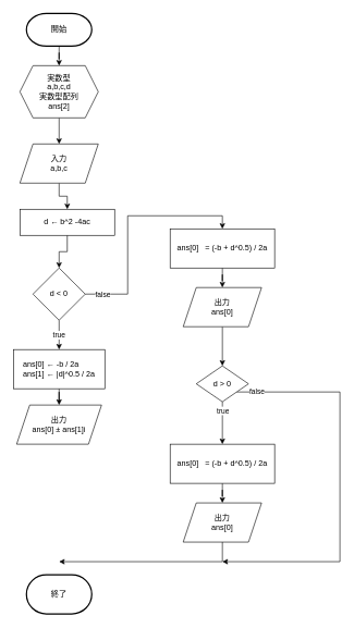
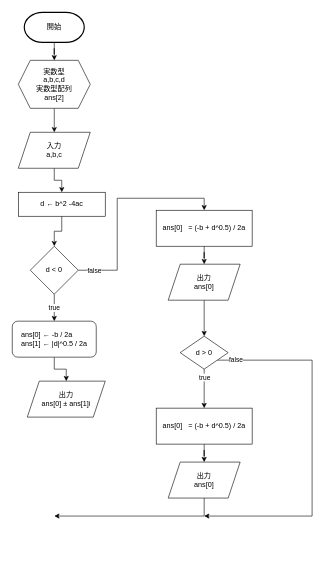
- <mxCell id="15" value="&lt;div style=&quot;text-align: justify&quot;&gt;ans[0] ← -b / 2a&lt;/div&gt;&lt;div style=&quot;text-align: justify&quot;&gt;ans[1] ← |d|^0.5 / 2a&lt;/div&gt;" style="rounded=0;whiteSpace=wrap;html=1;align=center;" parent="1" vertex="1"><mxGeometry x="20" y="535" width="140" height="60" as="geometry" /></mxCell>
+ <mxCell id="15" value="&lt;div style=&quot;text-align: justify&quot;&gt;ans[0] ← -b / 2a&lt;/div&gt;&lt;div style=&quot;text-align: justify&quot;&gt;ans[1] ← |d|^0.5 / 2a&lt;/div&gt;" style="whiteSpace=wrap;html=1;align=center;rounded=1;" parent="1" vertex="1"><mxGeometry x="20" y="535" width="140" height="60" as="geometry" /></mxCell>
- <mxCell id="16" value="&lt;div&gt;&lt;span&gt;出力&lt;/span&gt;&lt;/div&gt;&lt;div style=&quot;text-align: justify&quot;&gt;&lt;span&gt;ans[0] ± ans[1]i&lt;br&gt;&lt;/span&gt;&lt;/div&gt;" style="shape=parallelogram;perimeter=parallelogramPerimeter;whiteSpace=wrap;html=1;fixedSize=1;" parent="1" vertex="1"><mxGeometry x="25" y="620" width="130" height="60" as="geometry" /></mxCell>
+ <mxCell id="16" value="&lt;div&gt;&lt;span&gt;出力&lt;/span&gt;&lt;/div&gt;&lt;div style=&quot;text-align: justify&quot;&gt;&lt;span&gt;ans[0] ± ans[1]i&lt;br&gt;&lt;/span&gt;&lt;/div&gt;" style="shape=parallelogram;perimeter=parallelogramPerimeter;whiteSpace=wrap;html=1;fixedSize=1;" parent="1" vertex="1"><mxGeometry x="45" y="635" width="130" height="60" as="geometry" /></mxCell>
- <mxCell id="17" value="終了" style="strokeWidth=2;html=1;shape=mxgraph.flowchart.terminator;whiteSpace=wrap;" parent="1" vertex="1"><mxGeometry x="40" y="880" width="100" height="60" as="geometry" /></mxCell>
